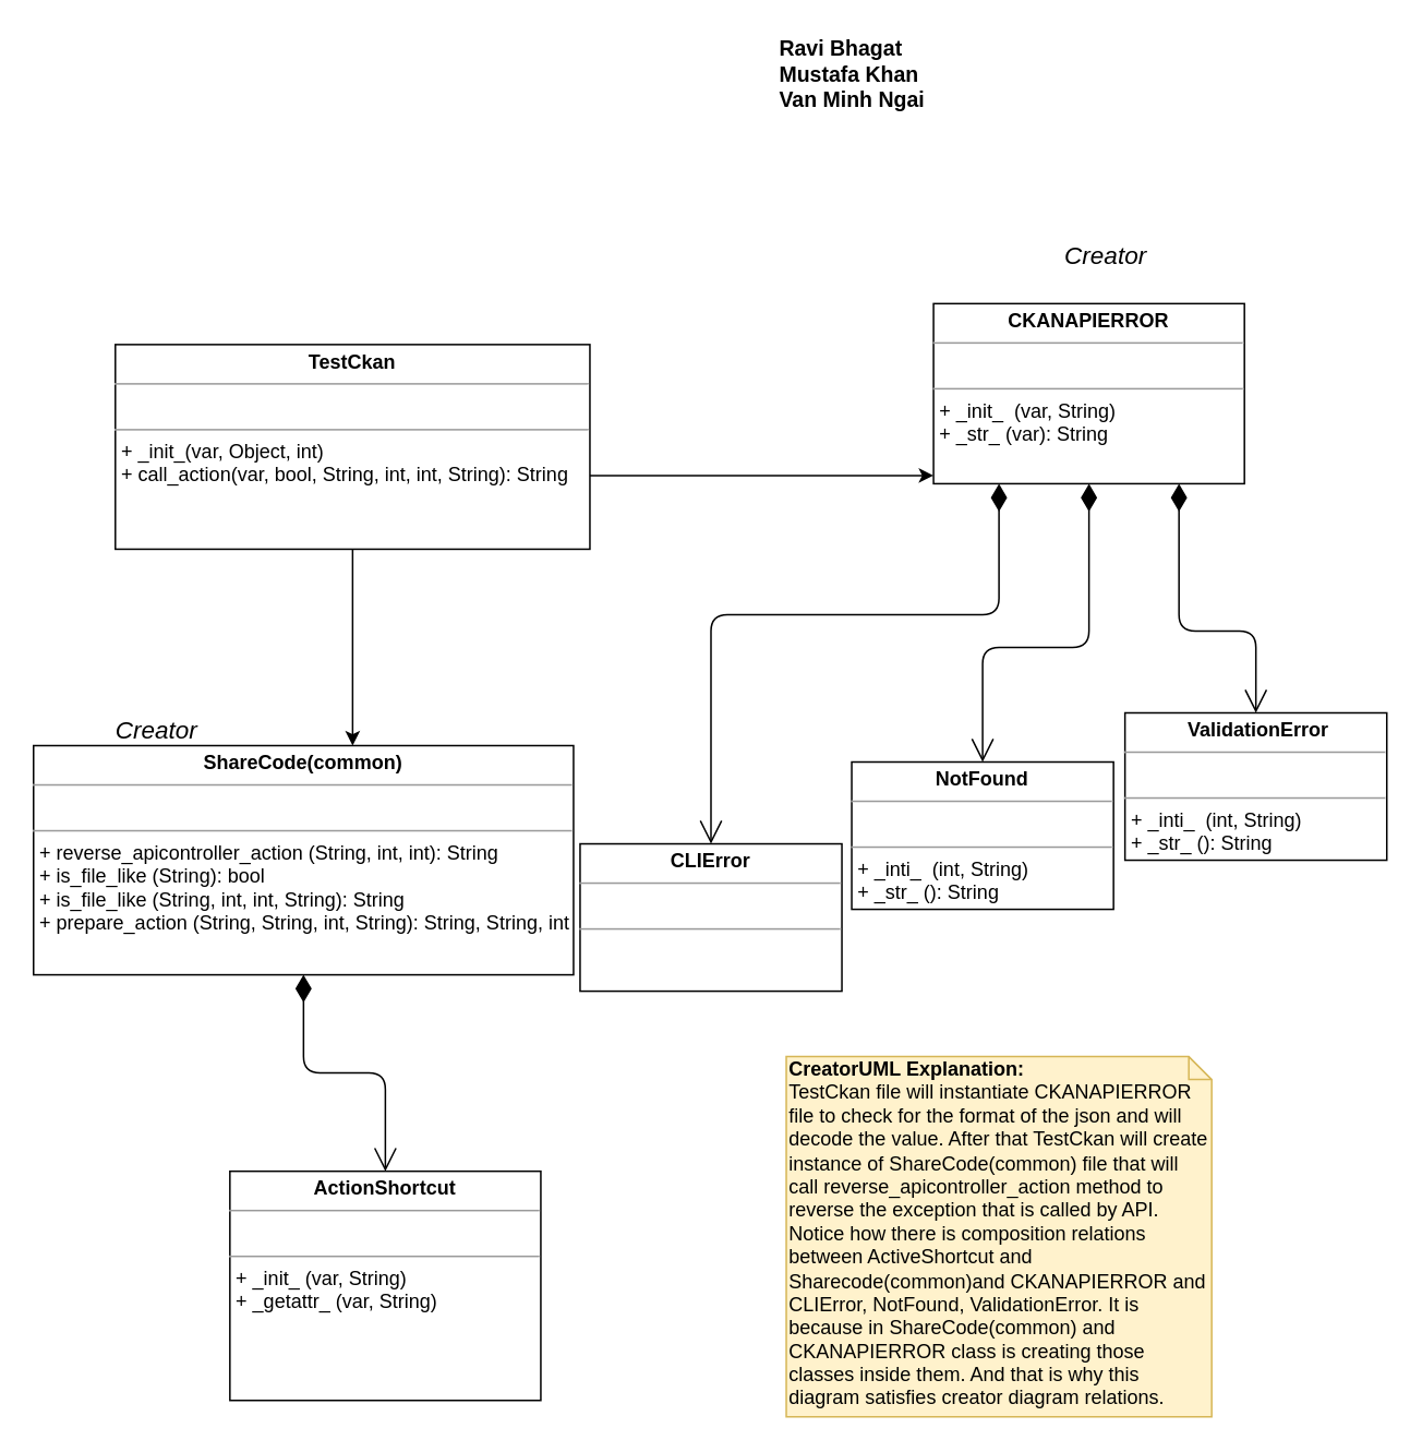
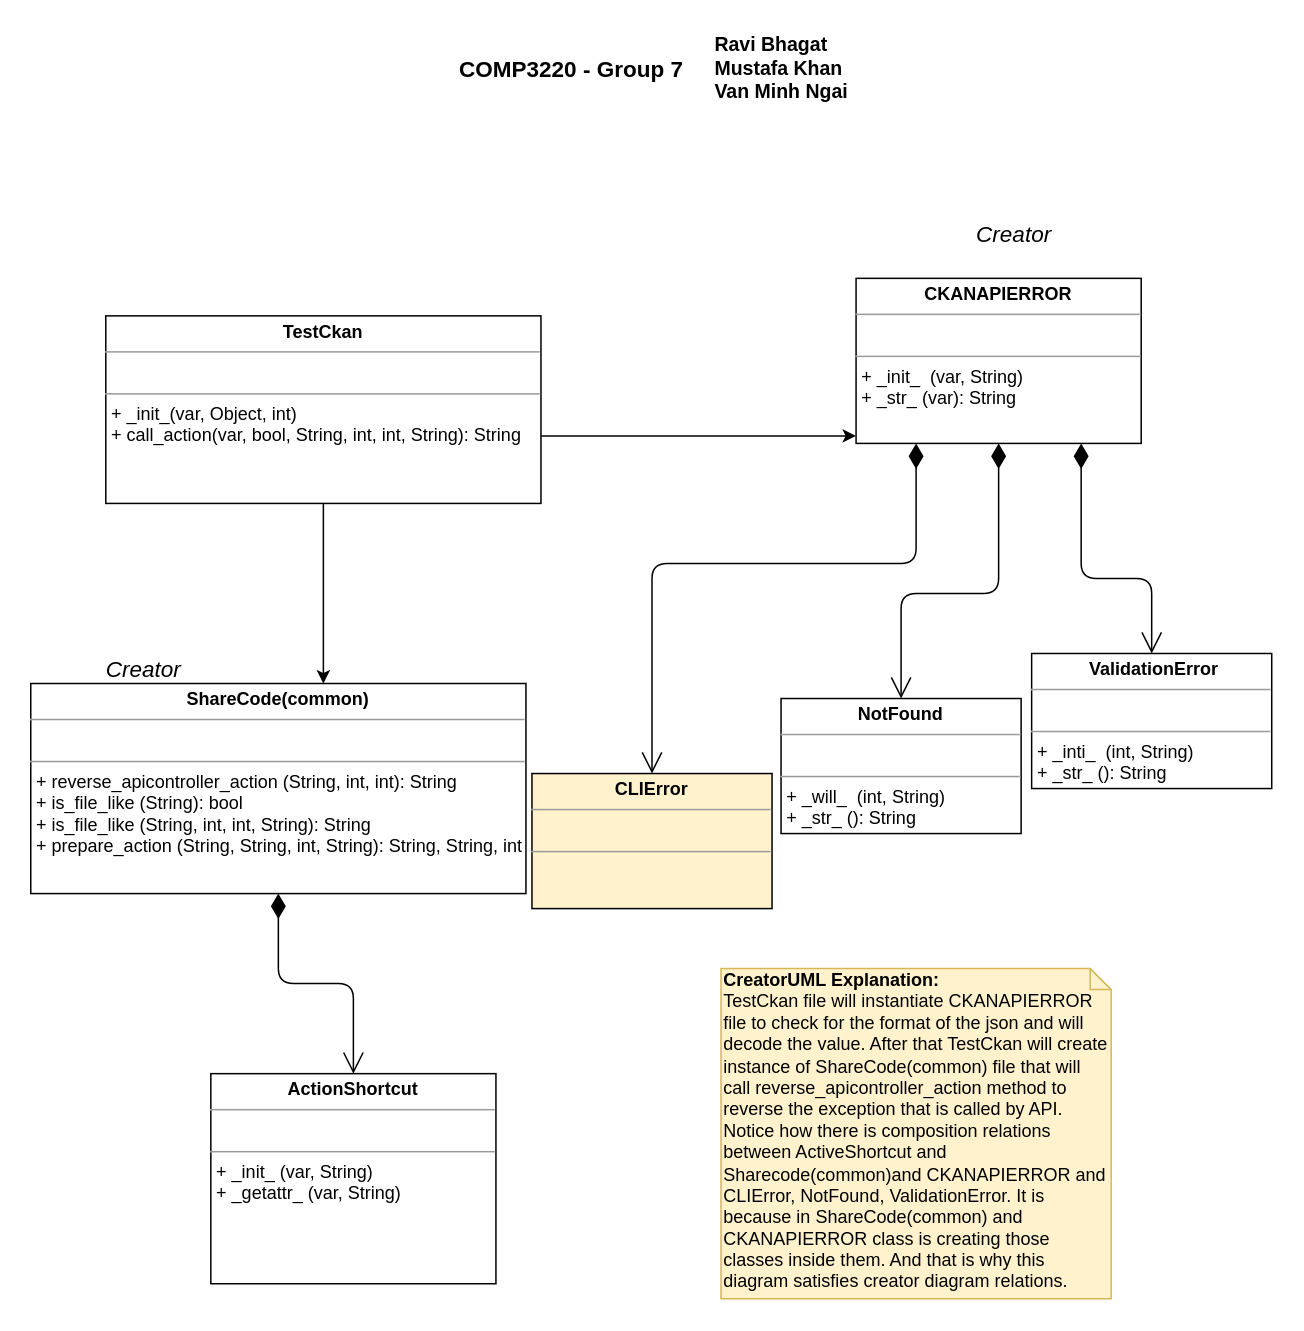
+ <mxCell id="18" value="&lt;b&gt;&lt;font style=&quot;font-size: 15px&quot;&gt;COMP3220 - Group 7&lt;/font&gt;&lt;/b&gt;" style="text;html=1;align=center;verticalAlign=middle;resizable=0;points=[];autosize=1;" parent="1" vertex="1"><mxGeometry x="300" y="35" width="160" height="20" as="geometry" /></mxCell>
- <mxCell id="9" value="&lt;p style=&quot;margin: 0px ; margin-top: 4px ; text-align: center&quot;&gt;&lt;b&gt;NotFound&lt;/b&gt;&lt;/p&gt;&lt;hr size=&quot;1&quot;&gt;&lt;p style=&quot;margin: 0px ; margin-left: 4px&quot;&gt;&lt;br&gt;&lt;/p&gt;&lt;hr size=&quot;1&quot;&gt;&lt;p style=&quot;margin: 0px ; margin-left: 4px&quot;&gt;+ _inti_&amp;nbsp; (int, String)&lt;/p&gt;&lt;p style=&quot;margin: 0px ; margin-left: 4px&quot;&gt;+ _str_ (): String&lt;/p&gt;" style="verticalAlign=top;align=left;overflow=fill;fontSize=12;fontFamily=Helvetica;html=1;" parent="1" vertex="1"><mxGeometry x="520" y="465" width="160" height="90" as="geometry" /></mxCell>
+ <mxCell id="9" value="&lt;p style=&quot;margin: 0px ; margin-top: 4px ; text-align: center&quot;&gt;&lt;b&gt;NotFound&lt;/b&gt;&lt;/p&gt;&lt;hr size=&quot;1&quot;&gt;&lt;p style=&quot;margin: 0px ; margin-left: 4px&quot;&gt;&lt;br&gt;&lt;/p&gt;&lt;hr size=&quot;1&quot;&gt;&lt;p style=&quot;margin: 0px ; margin-left: 4px&quot;&gt;+ _will_&amp;nbsp; (int, String)&lt;/p&gt;&lt;p style=&quot;margin: 0px ; margin-left: 4px&quot;&gt;+ _str_ (): String&lt;/p&gt;" style="verticalAlign=top;align=left;overflow=fill;fontSize=12;fontFamily=Helvetica;html=1;" parent="1" vertex="1"><mxGeometry x="520" y="465" width="160" height="90" as="geometry" /></mxCell>
- <mxCell id="8" value="&lt;p style=&quot;margin: 0px ; margin-top: 4px ; text-align: center&quot;&gt;&lt;b&gt;CLIError&lt;/b&gt;&lt;br&gt;&lt;/p&gt;&lt;hr size=&quot;1&quot;&gt;&lt;p style=&quot;margin: 0px ; margin-left: 4px&quot;&gt;&lt;br&gt;&lt;/p&gt;&lt;hr size=&quot;1&quot;&gt;&lt;p style=&quot;margin: 0px ; margin-left: 4px&quot;&gt;&lt;br&gt;&lt;/p&gt;" style="verticalAlign=top;align=left;overflow=fill;fontSize=12;fontFamily=Helvetica;html=1;" parent="1" vertex="1"><mxGeometry x="354" y="515" width="160" height="90" as="geometry" /></mxCell>
+ <mxCell id="8" value="&lt;p style=&quot;margin: 0px ; margin-top: 4px ; text-align: center&quot;&gt;&lt;b&gt;CLIError&lt;/b&gt;&lt;br&gt;&lt;/p&gt;&lt;hr size=&quot;1&quot;&gt;&lt;p style=&quot;margin: 0px ; margin-left: 4px&quot;&gt;&lt;br&gt;&lt;/p&gt;&lt;hr size=&quot;1&quot;&gt;&lt;p style=&quot;margin: 0px ; margin-left: 4px&quot;&gt;&lt;br&gt;&lt;/p&gt;" style="verticalAlign=top;align=left;overflow=fill;fontSize=12;fontFamily=Helvetica;html=1;fillColor=#fff2cc;" parent="1" vertex="1"><mxGeometry x="354" y="515" width="160" height="90" as="geometry" /></mxCell>
